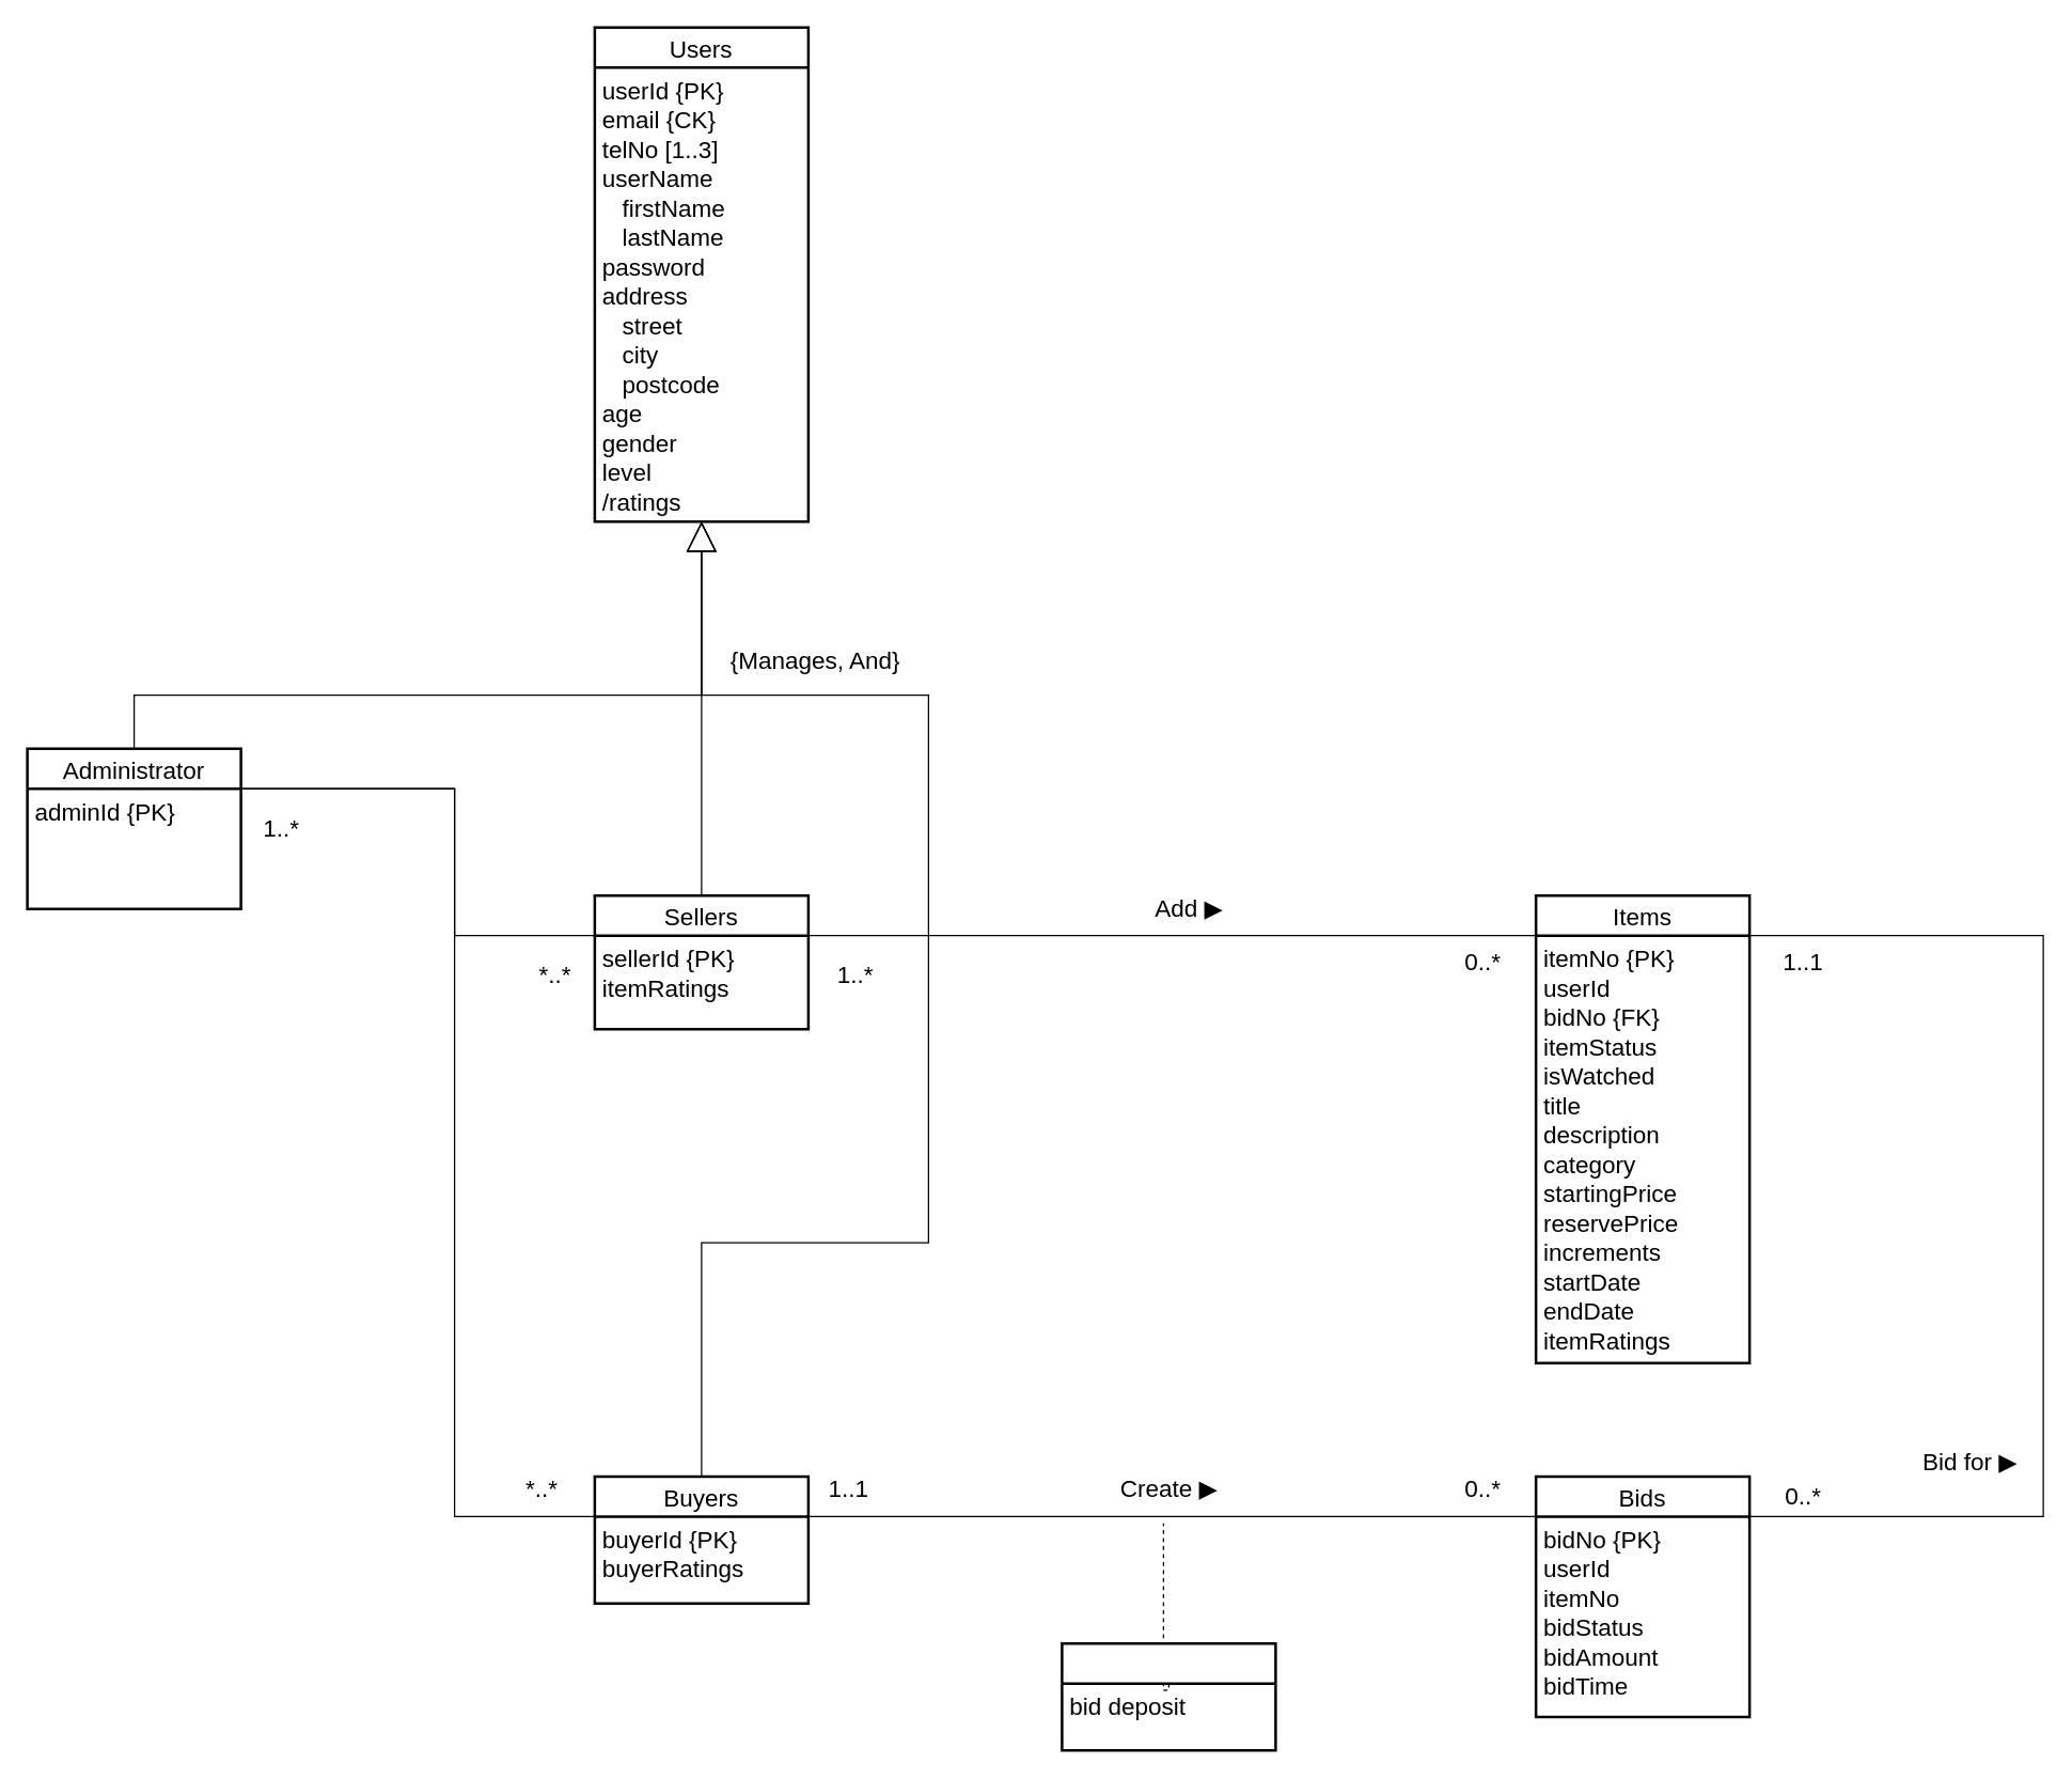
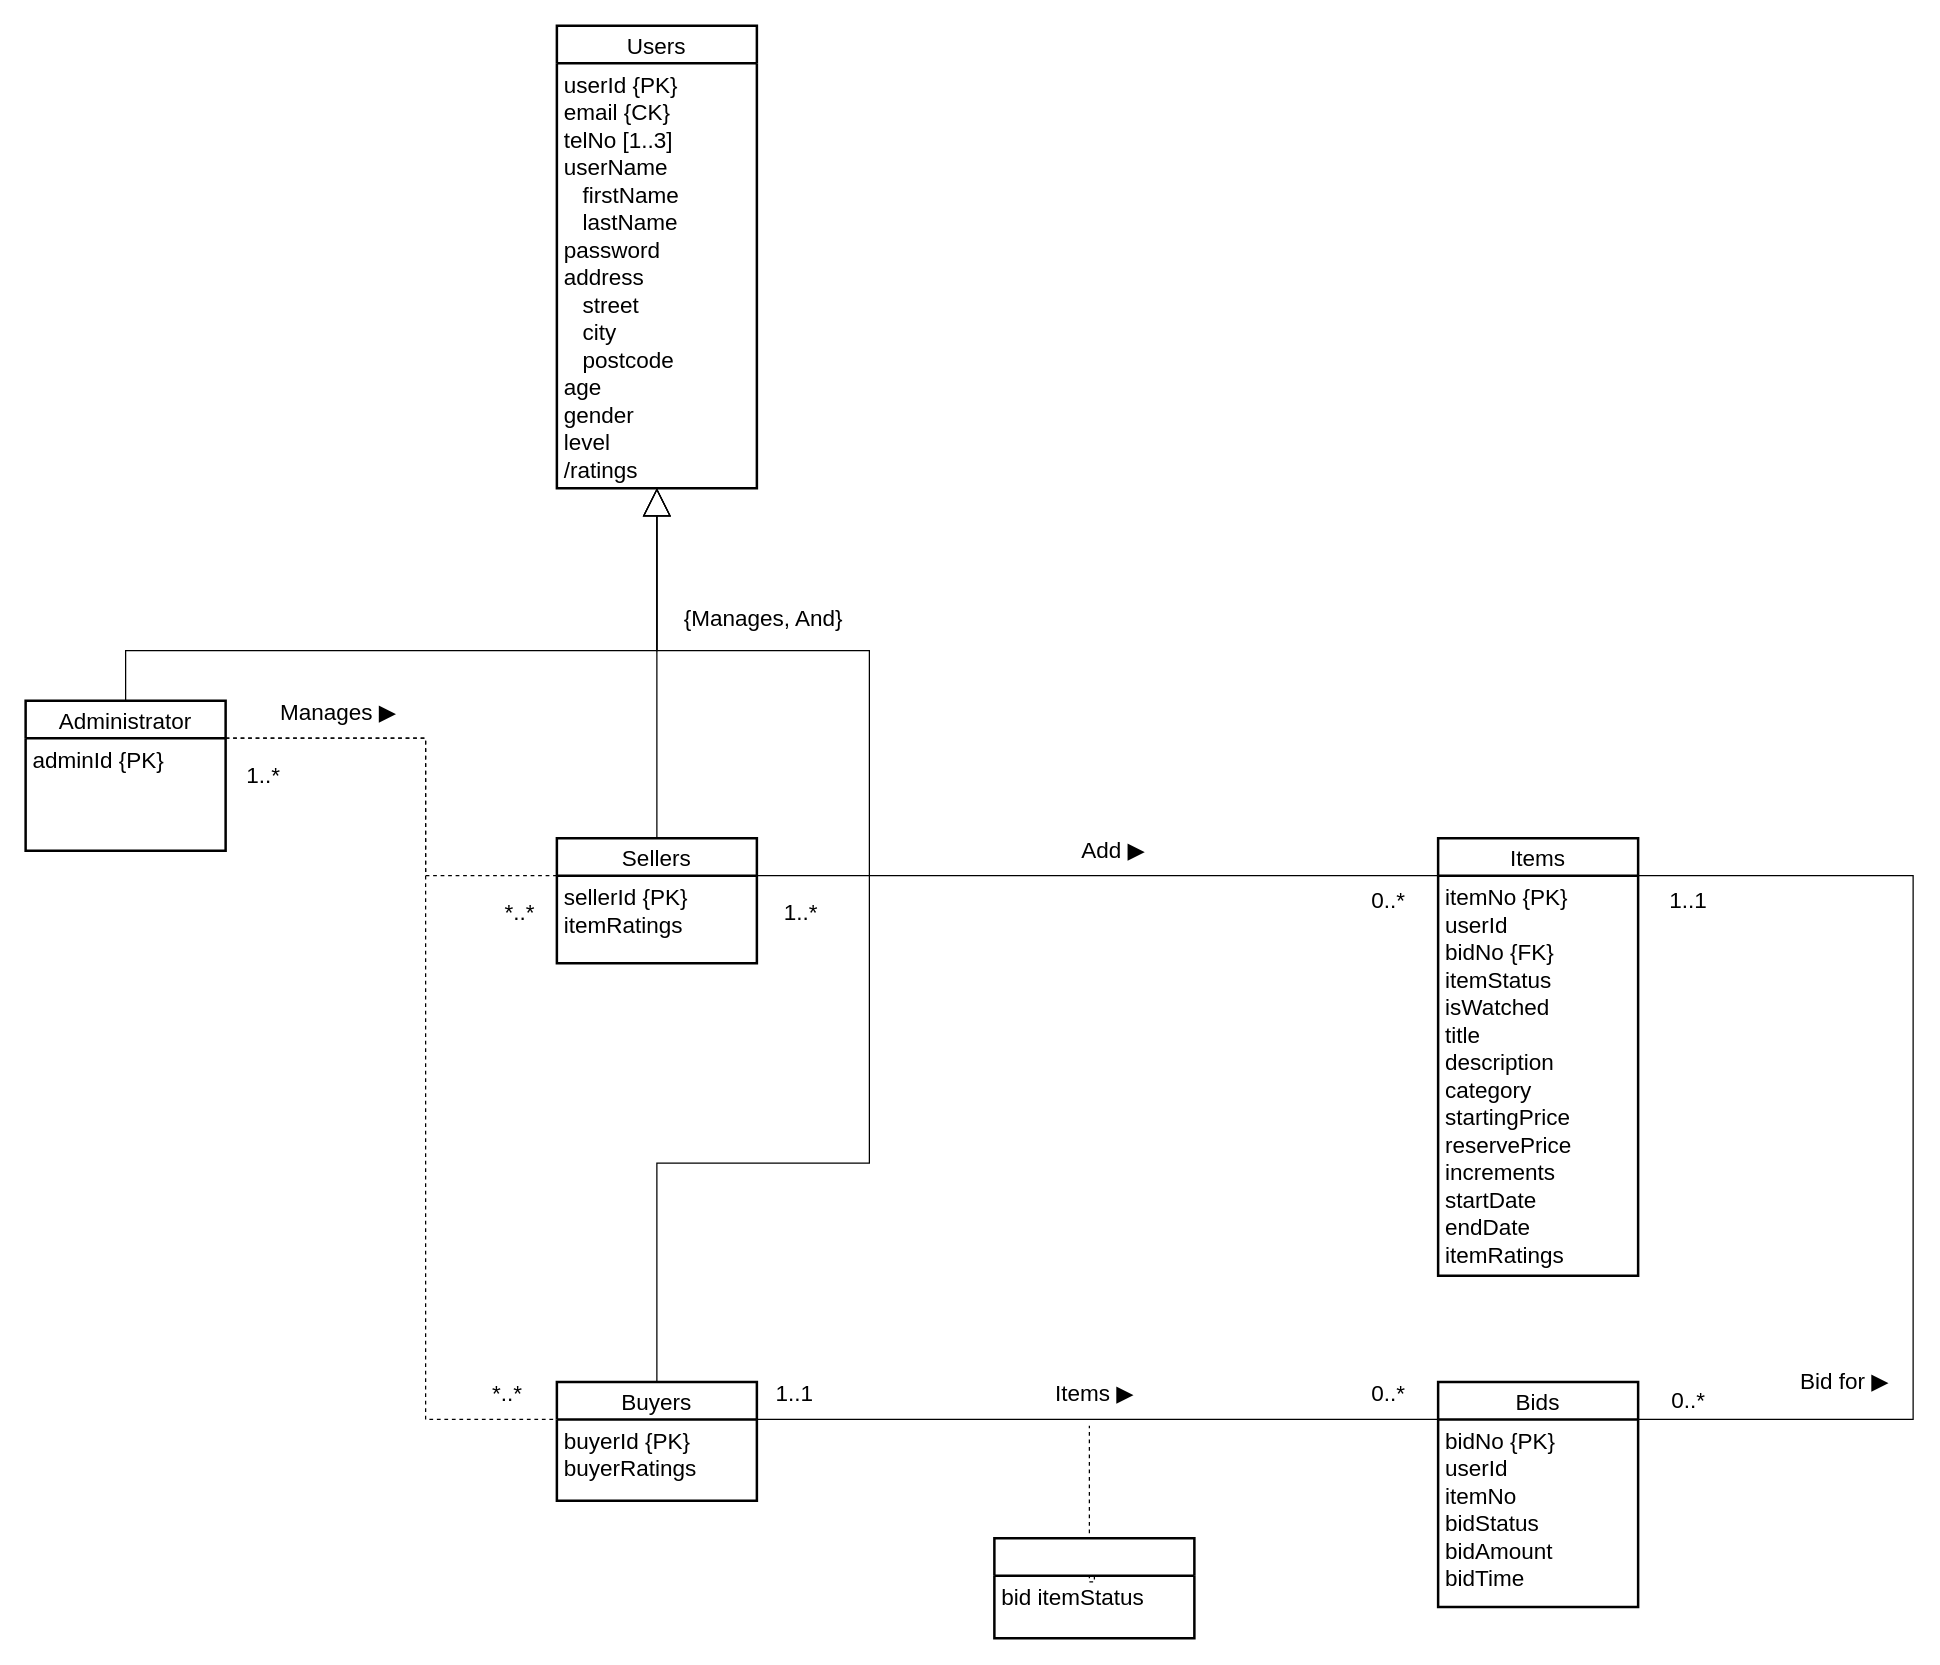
+ <mxCell id="8" value="Manages ▶" style="text;html=1;align=center;verticalAlign=middle;resizable=0;points=[];autosize=1;fontSize=18;fontStyle=0" parent="1" vertex="1"><mxGeometry x="215" y="555" width="110" height="30" as="geometry" /></mxCell>
- <mxCell id="6" style="edgeStyle=orthogonalEdgeStyle;rounded=0;orthogonalLoop=1;jettySize=auto;html=1;endArrow=none;endFill=0;endSize=10;strokeWidth=1;entryX=0;entryY=0;entryDx=0;entryDy=0;exitX=1;exitY=0;exitDx=0;exitDy=0;fontSize=18;startArrow=none;startFill=0;fontStyle=0" parent="1" source="25" target="27" edge="1"><mxGeometry relative="1" as="geometry"><mxPoint x="300" y="790" as="sourcePoint" /><mxPoint x="450" y="700" as="targetPoint" /><Array as="points"><mxPoint x="340" y="590" /><mxPoint x="340" y="700" /></Array></mxGeometry></mxCell>
+ <mxCell id="6" style="edgeStyle=orthogonalEdgeStyle;rounded=0;orthogonalLoop=1;jettySize=auto;html=1;endArrow=none;endFill=0;endSize=10;strokeWidth=1;entryX=0;entryY=0;entryDx=0;entryDy=0;exitX=1;exitY=0;exitDx=0;exitDy=0;fontSize=18;startArrow=none;startFill=0;fontStyle=0;dashed=1;" parent="1" source="25" target="27" edge="1"><mxGeometry relative="1" as="geometry"><mxPoint x="300" y="790" as="sourcePoint" /><mxPoint x="450" y="700" as="targetPoint" /><Array as="points"><mxPoint x="340" y="590" /><mxPoint x="340" y="700" /></Array></mxGeometry></mxCell>
- <mxCell id="7" style="edgeStyle=orthogonalEdgeStyle;rounded=0;orthogonalLoop=1;jettySize=auto;html=1;endArrow=none;endFill=0;endSize=10;strokeWidth=1;entryX=0;entryY=0;entryDx=0;entryDy=0;exitX=1;exitY=0;exitDx=0;exitDy=0;fontSize=18;startArrow=none;startFill=0;fontStyle=0" parent="1" source="25" target="31" edge="1"><mxGeometry relative="1" as="geometry"><mxPoint x="260" y="790" as="sourcePoint" /><mxPoint x="410" y="890" as="targetPoint" /><Array as="points"><mxPoint x="340" y="590" /><mxPoint x="340" y="1135" /></Array></mxGeometry></mxCell>
+ <mxCell id="7" style="edgeStyle=orthogonalEdgeStyle;rounded=0;orthogonalLoop=1;jettySize=auto;html=1;endArrow=none;endFill=0;endSize=10;strokeWidth=1;entryX=0;entryY=0;entryDx=0;entryDy=0;exitX=1;exitY=0;exitDx=0;exitDy=0;fontSize=18;startArrow=none;startFill=0;fontStyle=0;dashed=1;" parent="1" source="25" target="31" edge="1"><mxGeometry relative="1" as="geometry"><mxPoint x="260" y="790" as="sourcePoint" /><mxPoint x="410" y="890" as="targetPoint" /><Array as="points"><mxPoint x="340" y="590" /><mxPoint x="340" y="1135" /></Array></mxGeometry></mxCell>
- <mxCell id="19" value="Bid for ▶" style="text;html=1;align=center;verticalAlign=middle;resizable=0;points=[];autosize=1;fontSize=18;fontStyle=0" parent="1" vertex="1"><mxGeometry x="1430" y="1080" width="90" height="30" as="geometry" /></mxCell>
+ <mxCell id="19" value="Bid for ▶" style="text;html=1;align=center;verticalAlign=middle;resizable=0;points=[];autosize=1;fontSize=18;fontStyle=0" parent="1" vertex="1"><mxGeometry x="1430" y="1090" width="90" height="30" as="geometry" /></mxCell>
- <mxCell id="14" value="Create ▶" style="text;html=1;align=center;verticalAlign=middle;resizable=0;points=[];autosize=1;fontSize=18;fontStyle=0" parent="1" vertex="1"><mxGeometry x="830" y="1100" width="90" height="30" as="geometry" /></mxCell>
+ <mxCell id="14" value="Items ▶" style="text;html=1;align=center;verticalAlign=middle;resizable=0;points=[];autosize=1;fontSize=18;fontStyle=0" parent="1" vertex="1"><mxGeometry x="830" y="1100" width="90" height="30" as="geometry" /></mxCell>
- <mxCell id="35" value="bid deposit" style="align=left;strokeColor=none;fillColor=none;spacingLeft=4;fontSize=18;verticalAlign=top;resizable=0;rotatable=0;part=1;fontStyle=0" parent="34" vertex="1"><mxGeometry y="30" width="160" height="50" as="geometry" /></mxCell>
+ <mxCell id="35" value="bid itemStatus" style="align=left;strokeColor=none;fillColor=none;spacingLeft=4;fontSize=18;verticalAlign=top;resizable=0;rotatable=0;part=1;fontStyle=0" parent="34" vertex="1"><mxGeometry y="30" width="160" height="50" as="geometry" /></mxCell>
